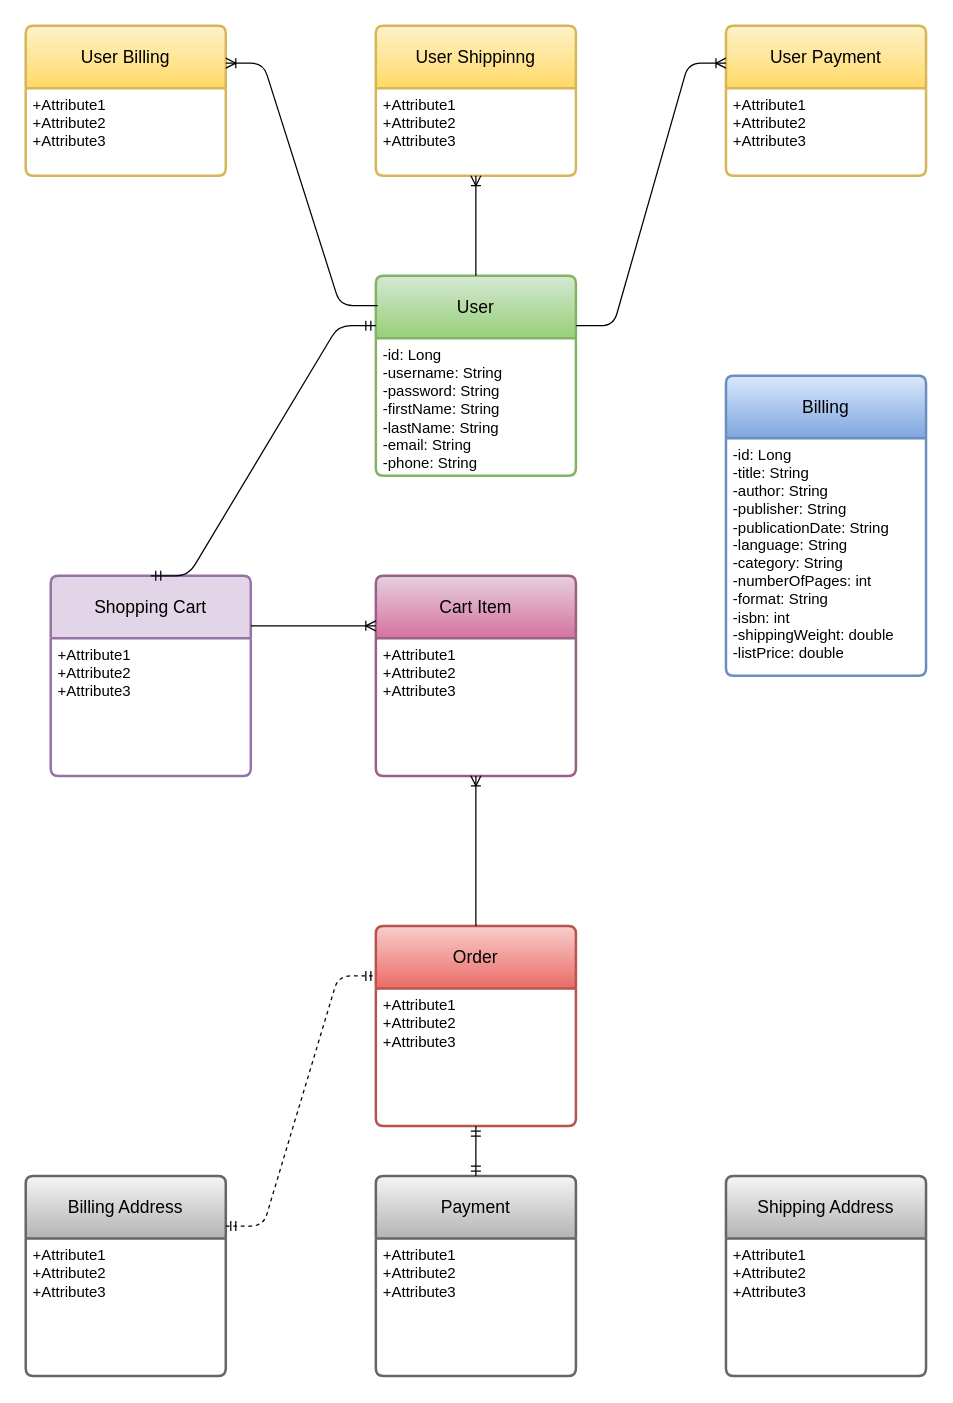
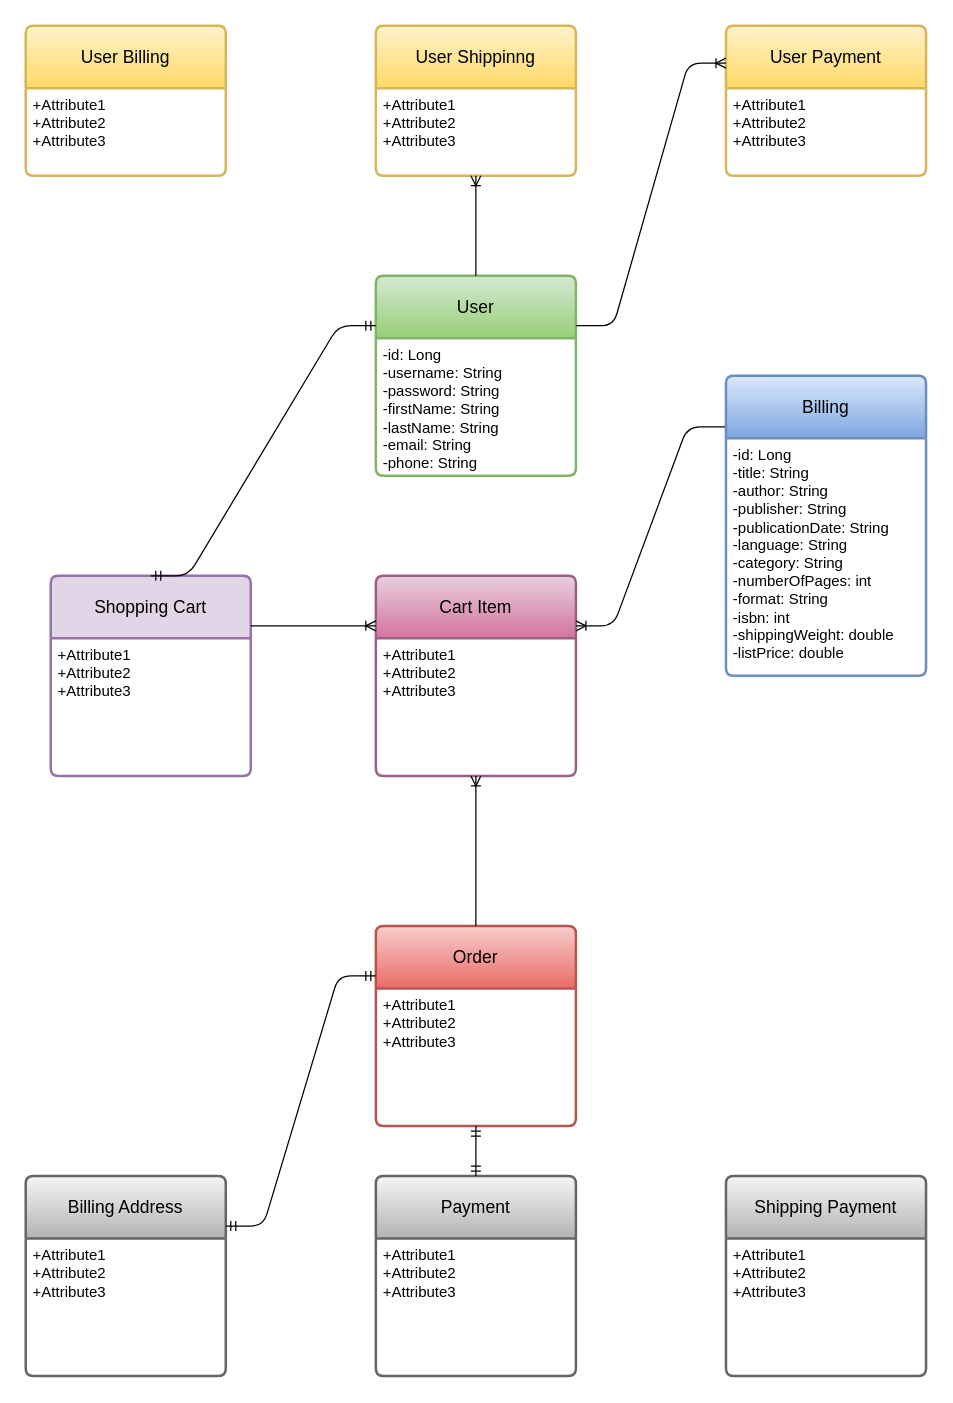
- <mxCell id="12" value="" style="edgeStyle=entityRelationEdgeStyle;fontSize=12;html=1;endArrow=ERoneToMany;rounded=1;entryX=1;entryY=0.25;entryDx=0;entryDy=0;exitX=0.009;exitY=0.149;exitDx=0;exitDy=0;curved=0;exitPerimeter=0;" parent="1" source="2" target="8" edge="1"><mxGeometry width="100" height="100" relative="1" as="geometry"><mxPoint x="280" y="520" as="sourcePoint" /><mxPoint x="380" y="420" as="targetPoint" /></mxGeometry></mxCell>
+ <mxCell id="32" value="" style="edgeStyle=entityRelationEdgeStyle;fontSize=12;html=1;endArrow=ERoneToMany;rounded=1;entryX=1;entryY=0.25;entryDx=0;entryDy=0;exitX=-0.005;exitY=0.17;exitDx=0;exitDy=0;exitPerimeter=0;curved=0;" edge="1" parent="1" source="16" target="18"><mxGeometry width="100" height="100" relative="1" as="geometry"><mxPoint x="560" y="640" as="sourcePoint" /><mxPoint x="660" y="540" as="targetPoint" /><Array as="points"><mxPoint x="390" y="430" /></Array></mxGeometry></mxCell>
- <mxCell id="30" value="" style="edgeStyle=entityRelationEdgeStyle;fontSize=12;html=1;endArrow=ERmandOne;startArrow=ERmandOne;rounded=1;entryX=0;entryY=0.25;entryDx=0;entryDy=0;curved=0;exitX=1;exitY=0.25;exitDx=0;exitDy=0;dashed=1;" parent="1" source="23" target="21" edge="1"><mxGeometry width="100" height="100" relative="1" as="geometry"><mxPoint x="350" y="790" as="sourcePoint" /><mxPoint x="450" y="690" as="targetPoint" /></mxGeometry></mxCell>
+ <mxCell id="30" value="" style="edgeStyle=entityRelationEdgeStyle;fontSize=12;html=1;endArrow=ERmandOne;startArrow=ERmandOne;rounded=1;entryX=0;entryY=0.25;entryDx=0;entryDy=0;curved=0;exitX=1;exitY=0.25;exitDx=0;exitDy=0;" parent="1" source="23" target="21" edge="1"><mxGeometry width="100" height="100" relative="1" as="geometry"><mxPoint x="350" y="790" as="sourcePoint" /><mxPoint x="450" y="690" as="targetPoint" /></mxGeometry></mxCell>
- <mxCell id="27" value="Shipping Address" style="swimlane;childLayout=stackLayout;horizontal=1;startSize=50;horizontalStack=0;rounded=1;fontSize=14;fontStyle=0;strokeWidth=2;resizeParent=0;resizeLast=1;shadow=0;dashed=0;align=center;arcSize=4;whiteSpace=wrap;html=1;fillColor=#f5f5f5;gradientColor=#b3b3b3;strokeColor=#666666;" parent="1" vertex="1"><mxGeometry x="580" y="940" width="160" height="160" as="geometry" /></mxCell>
+ <mxCell id="27" value="Shipping Payment" style="swimlane;childLayout=stackLayout;horizontal=1;startSize=50;horizontalStack=0;rounded=1;fontSize=14;fontStyle=0;strokeWidth=2;resizeParent=0;resizeLast=1;shadow=0;dashed=0;align=center;arcSize=4;whiteSpace=wrap;html=1;fillColor=#f5f5f5;gradientColor=#b3b3b3;strokeColor=#666666;" parent="1" vertex="1"><mxGeometry x="580" y="940" width="160" height="160" as="geometry" /></mxCell>
